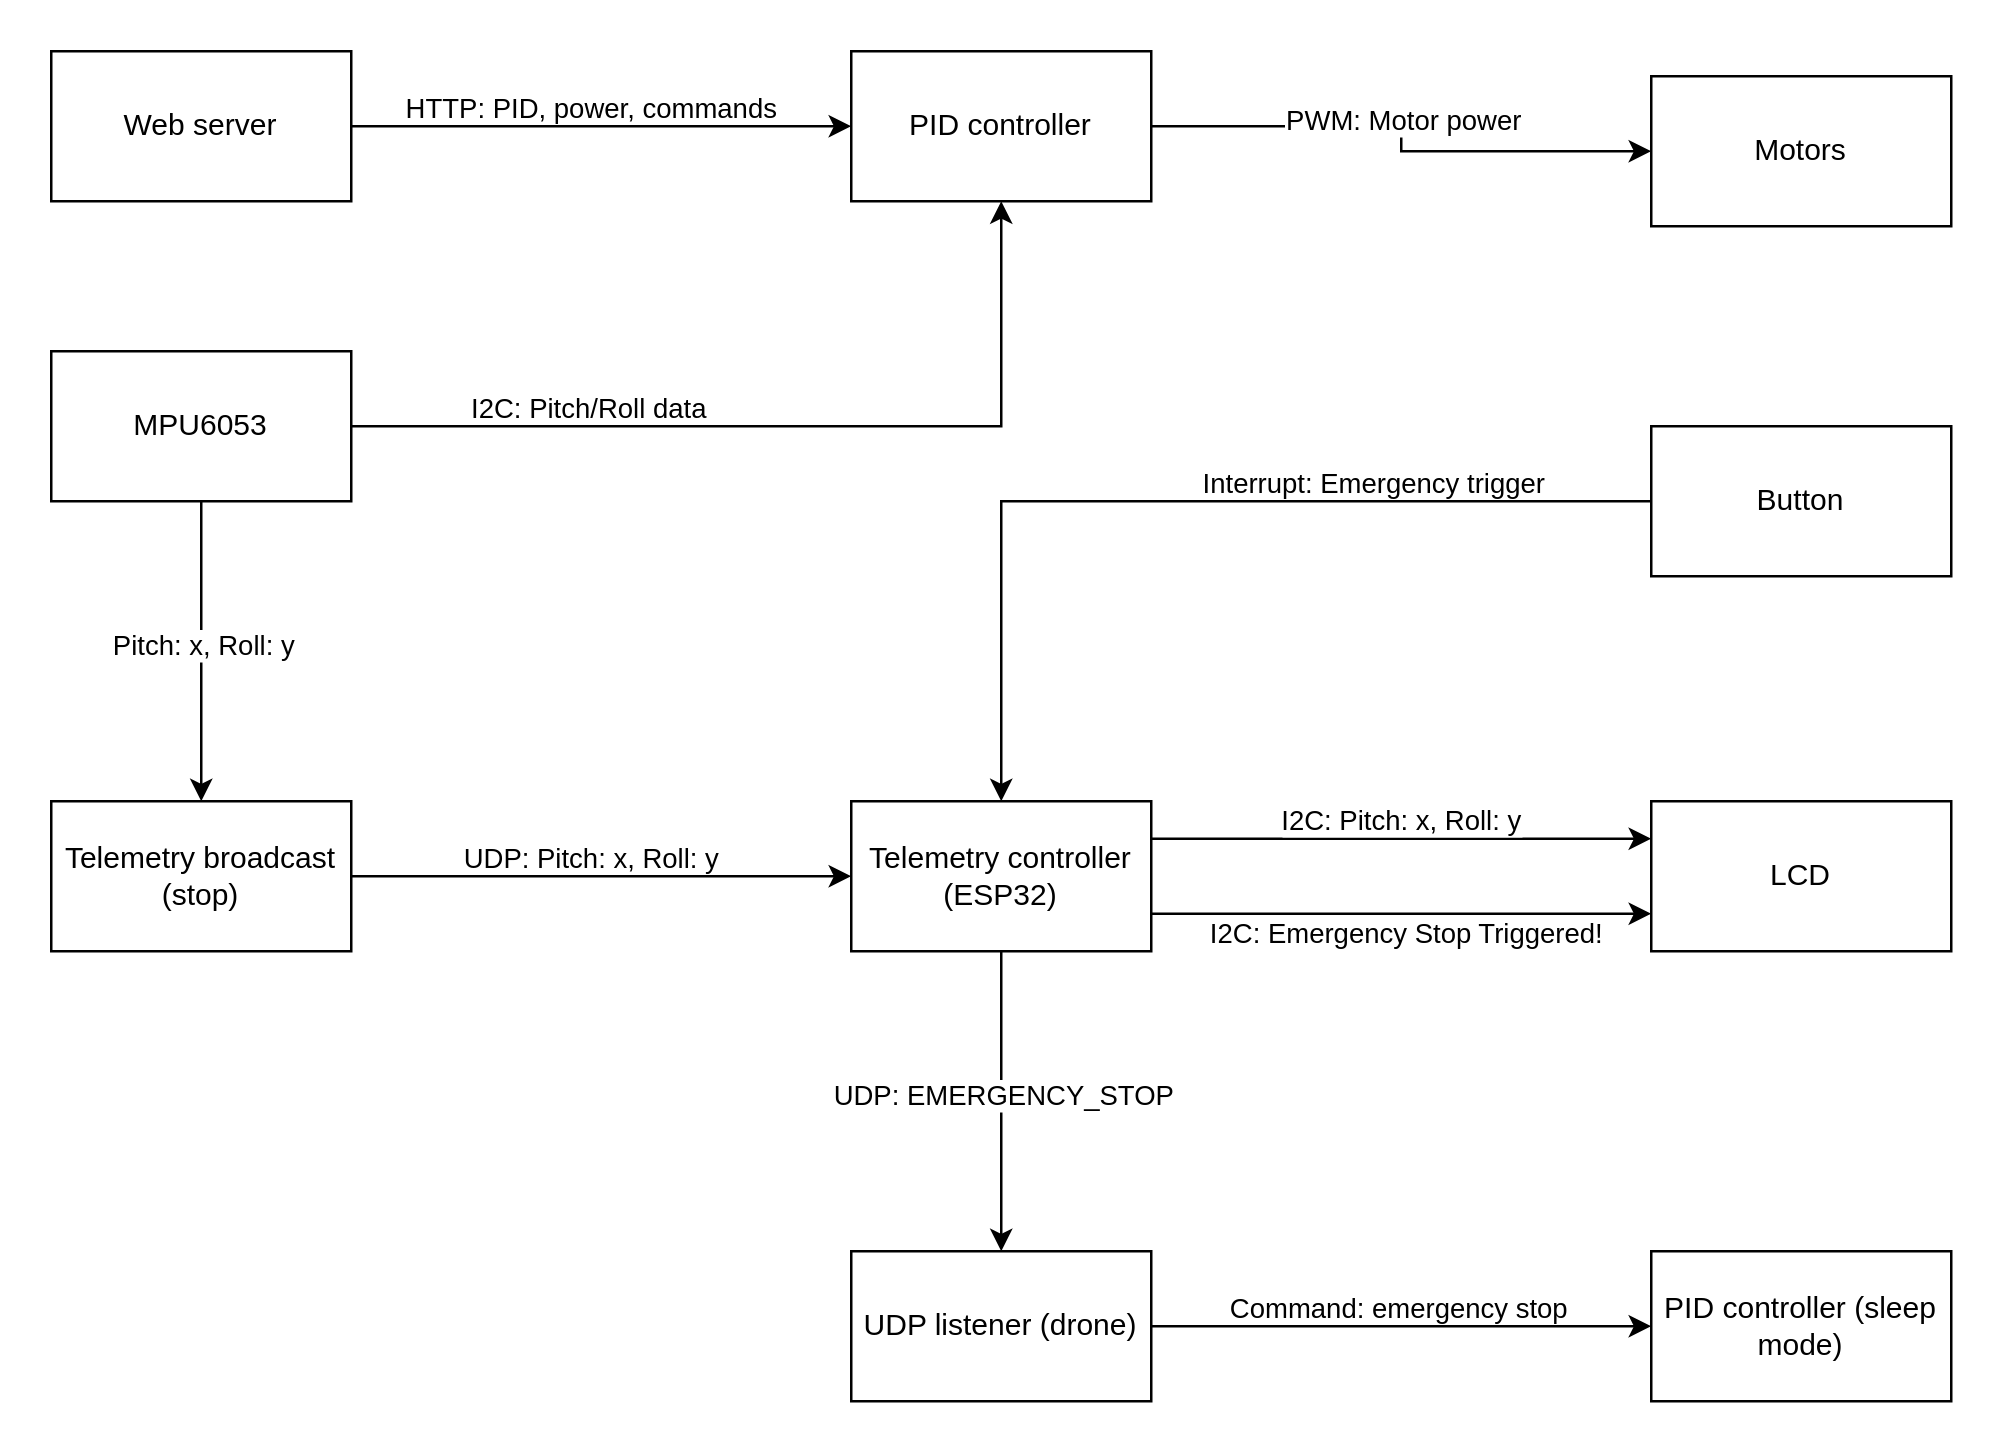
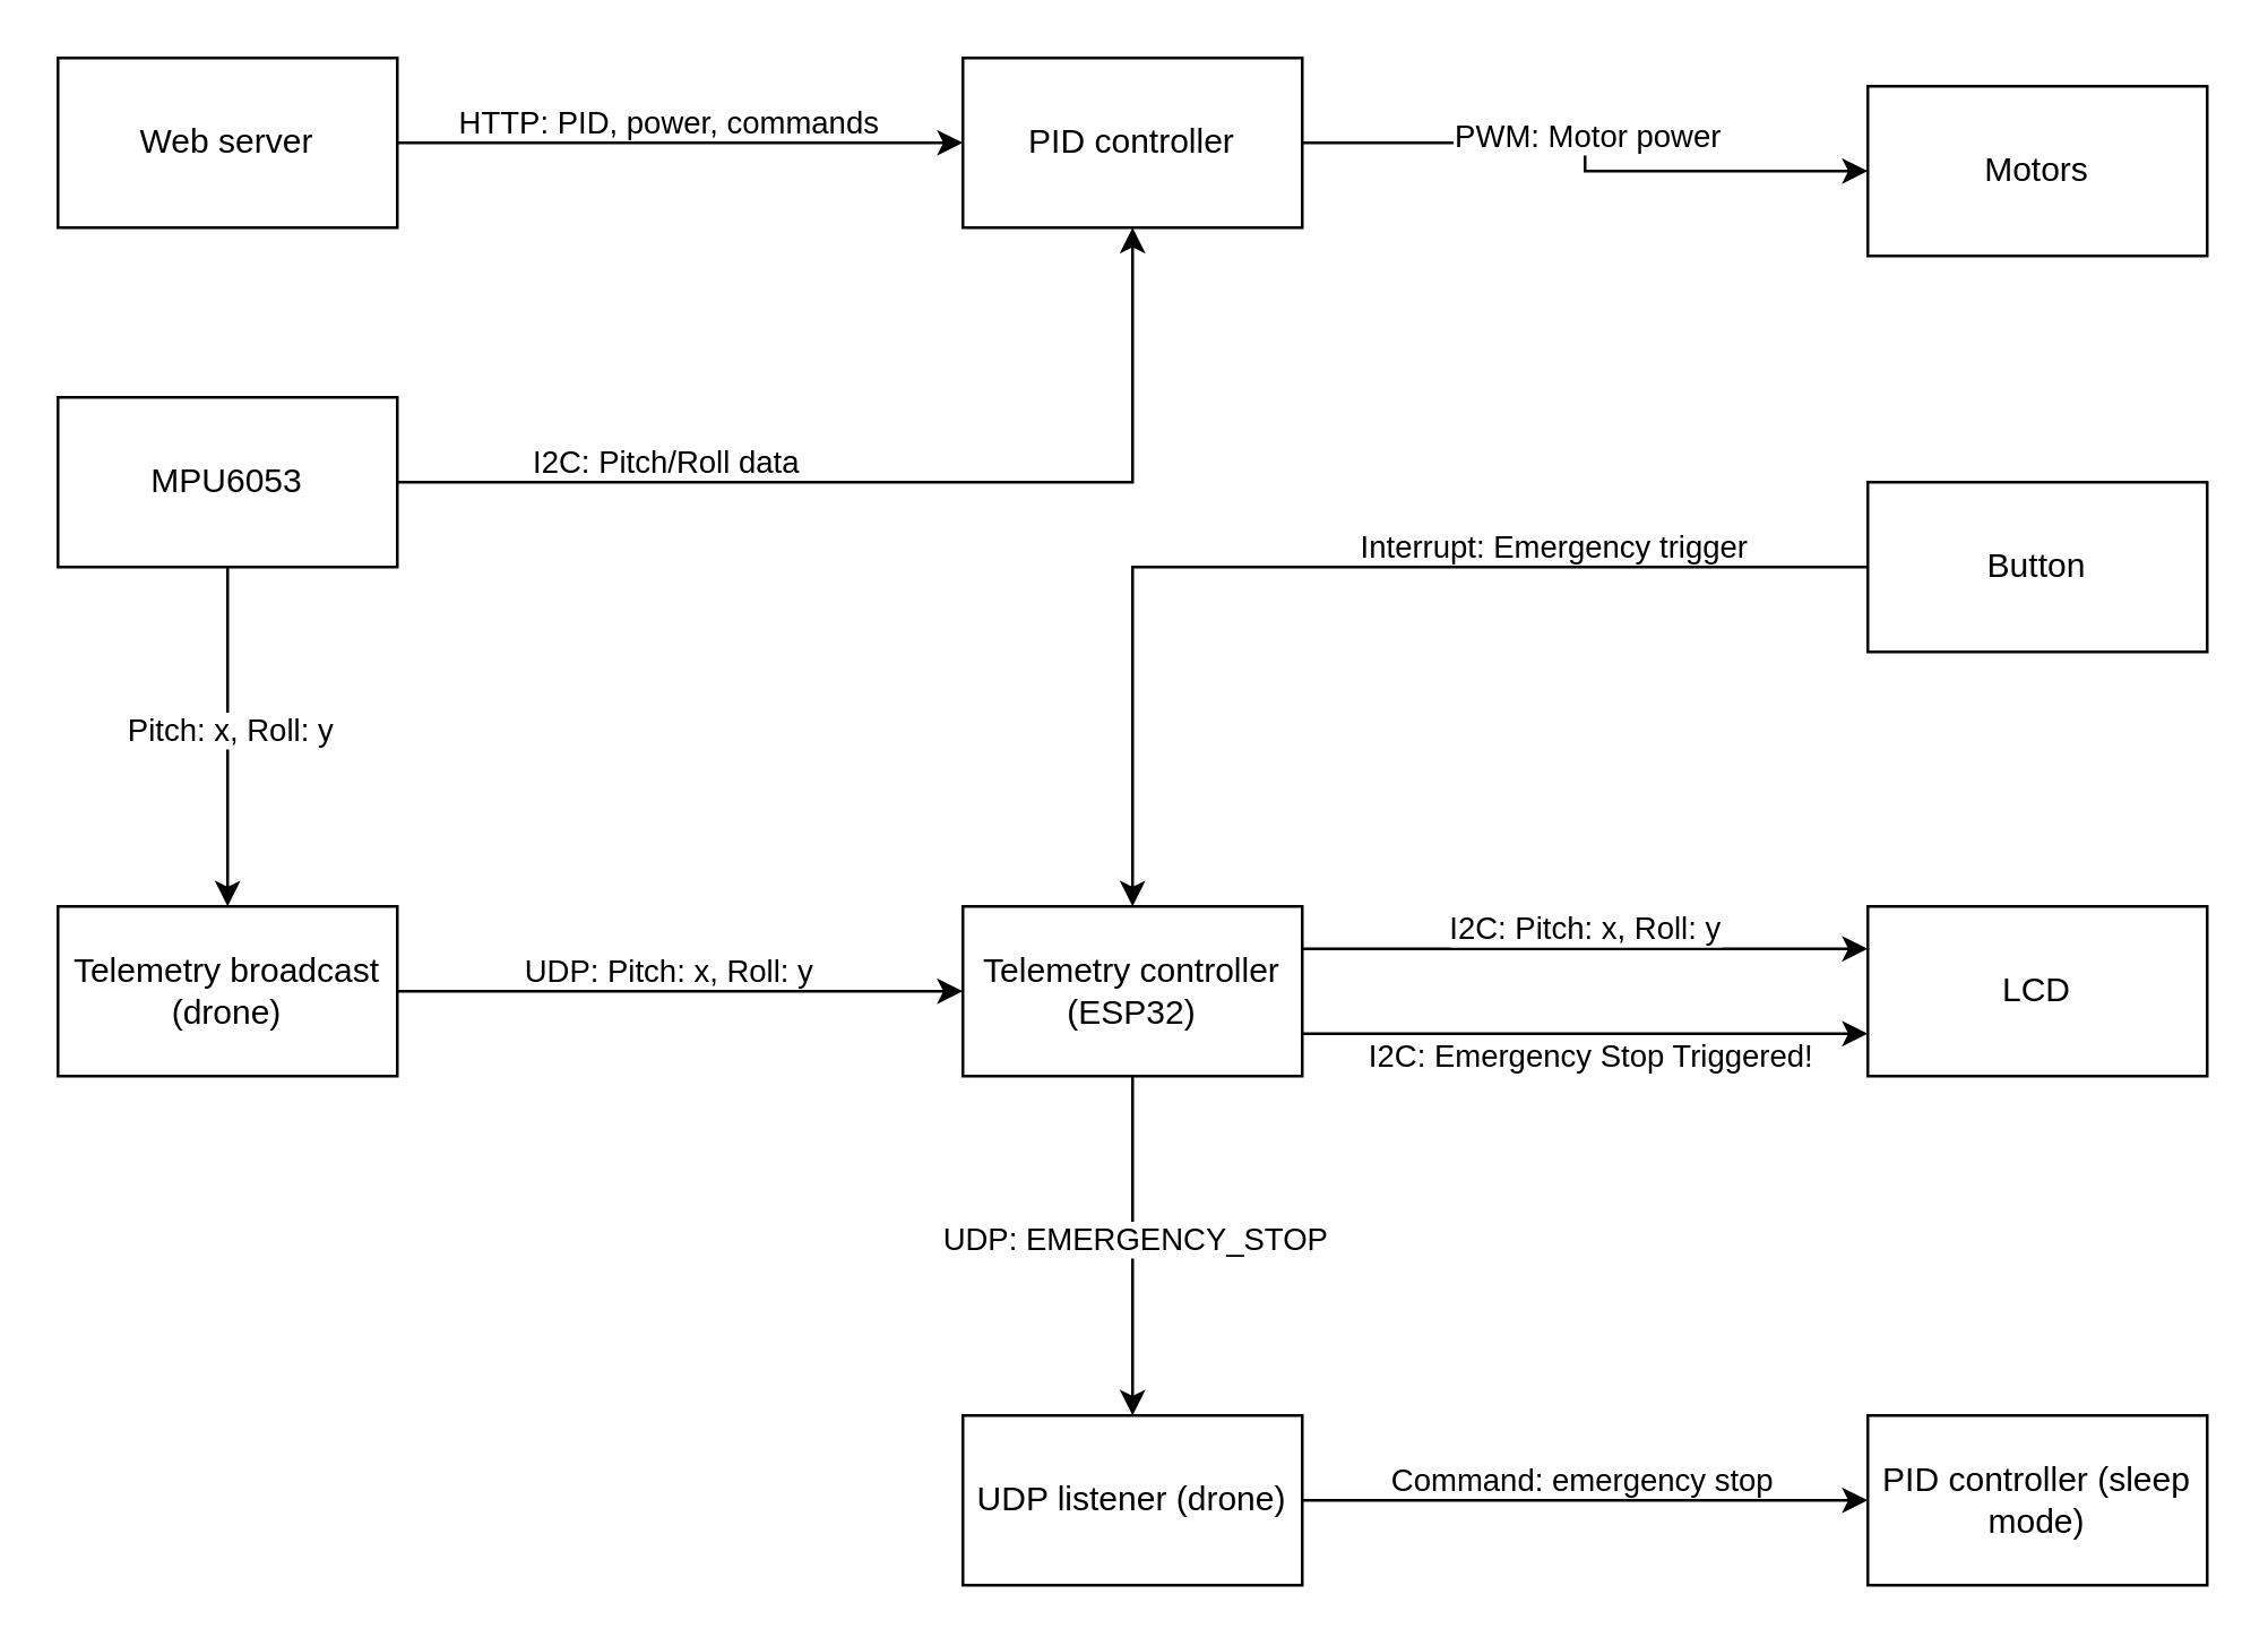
- <mxCell id="16" value="Telemetry broadcast (stop)" style="rounded=0;whiteSpace=wrap;html=1;" vertex="1" parent="1"><mxGeometry x="20" y="320" width="120" height="60" as="geometry" /></mxCell>
+ <mxCell id="16" value="Telemetry broadcast (drone)" style="rounded=0;whiteSpace=wrap;html=1;" vertex="1" parent="1"><mxGeometry x="20" y="320" width="120" height="60" as="geometry" /></mxCell>
